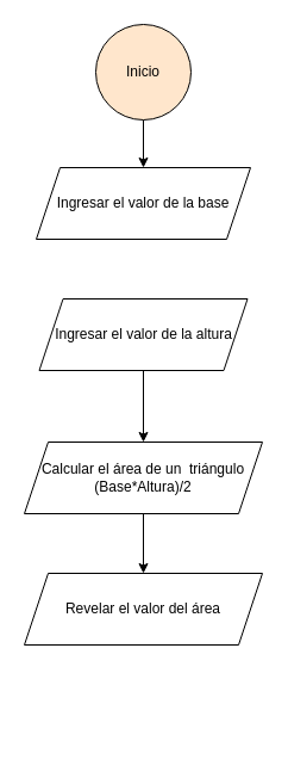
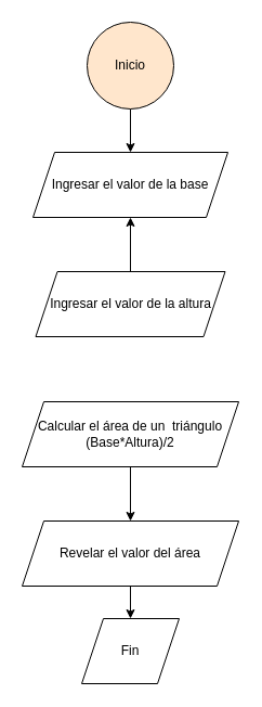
- <mxCell id="5" value="" style="edgeStyle=orthogonalEdgeStyle;rounded=0;orthogonalLoop=1;jettySize=auto;html=1;" edge="1" parent="1" source="6" target="8"><mxGeometry relative="1" as="geometry" /></mxCell>
+ <mxCell id="5" value="" style="edgeStyle=orthogonalEdgeStyle;rounded=0;orthogonalLoop=1;jettySize=auto;html=1;" edge="1" parent="1" source="6" target="4"><mxGeometry relative="1" as="geometry" /></mxCell>
+ <mxCell id="9" value="" style="edgeStyle=orthogonalEdgeStyle;rounded=0;orthogonalLoop=1;jettySize=auto;html=1;" edge="1" parent="1" source="10" target="11"><mxGeometry relative="1" as="geometry" /></mxCell>
+ <mxCell id="11" value="Fin" style="shape=parallelogram;perimeter=parallelogramPerimeter;whiteSpace=wrap;html=1;fixedSize=1;" vertex="1" parent="1"><mxGeometry x="75" y="570" width="90" height="60" as="geometry" /></mxCell>
